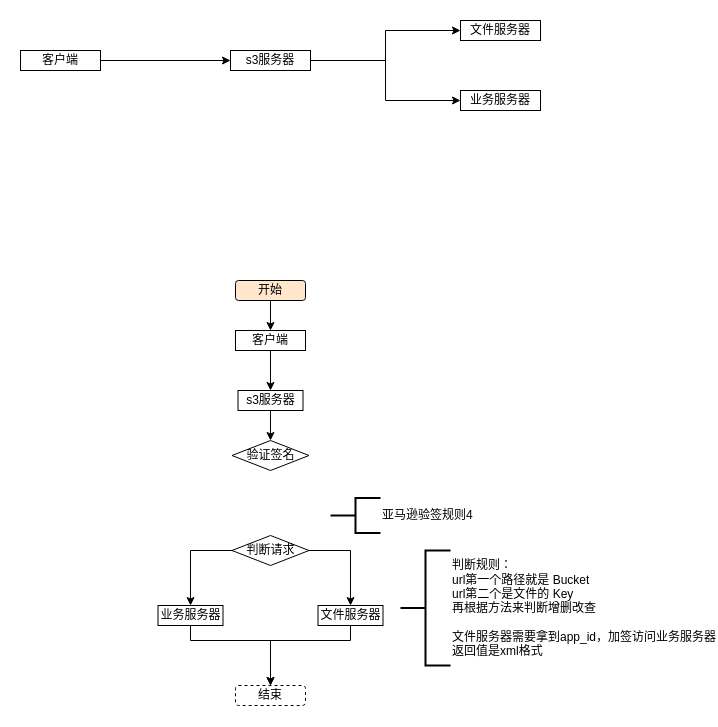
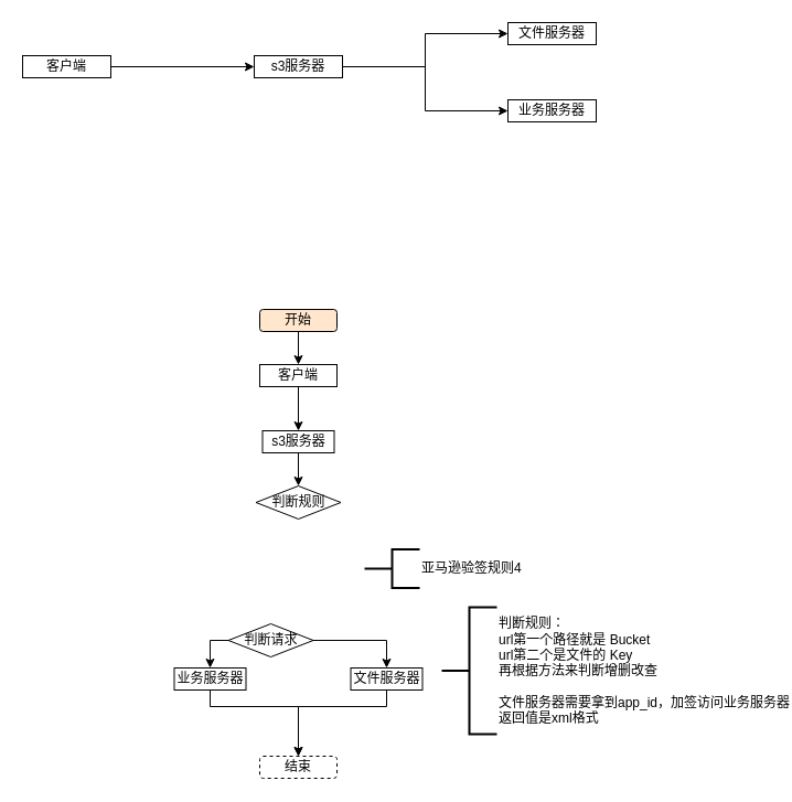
- <mxCell id="15" value="验证签名" style="rhombus;whiteSpace=wrap;html=1;" vertex="1" parent="1"><mxGeometry x="231.5" y="440" width="77" height="30" as="geometry" /></mxCell>
+ <mxCell id="15" value="判断规则" style="rhombus;whiteSpace=wrap;html=1;" vertex="1" parent="1"><mxGeometry x="231.5" y="440" width="77" height="30" as="geometry" /></mxCell>
- <mxCell id="18" value="判断请求" style="rhombus;whiteSpace=wrap;html=1;" vertex="1" parent="1"><mxGeometry x="231.5" y="535" width="77" height="30" as="geometry" /></mxCell>
+ <mxCell id="18" value="判断请求" style="rhombus;whiteSpace=wrap;html=1;" vertex="1" parent="1"><mxGeometry x="206.5" y="565" width="77" height="30" as="geometry" /></mxCell>
